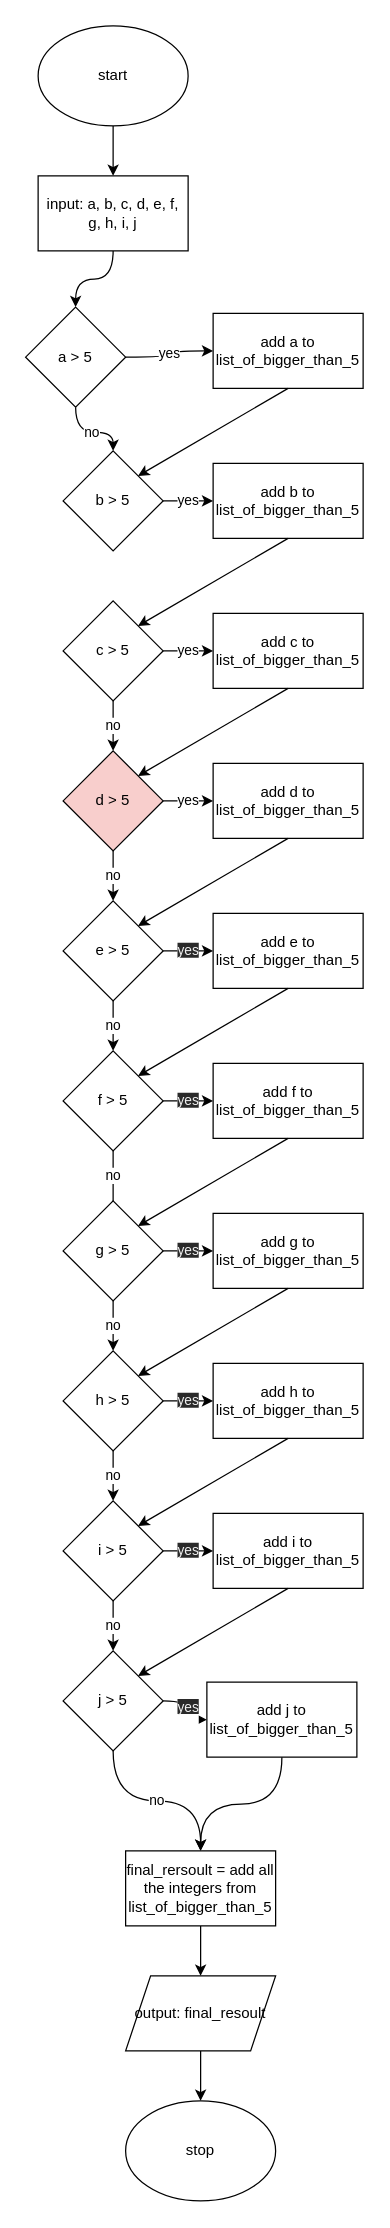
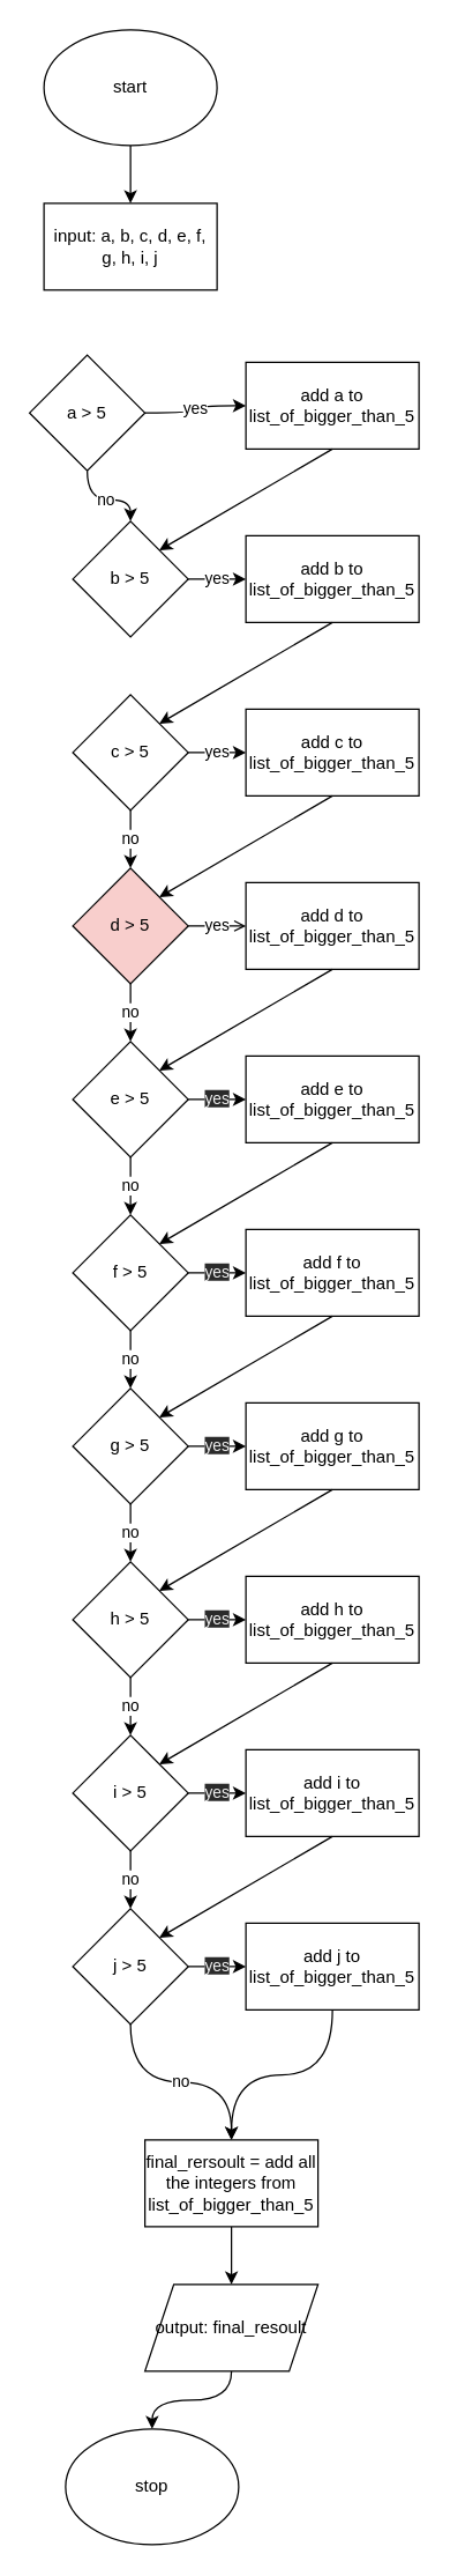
- <mxCell id="4" style="edgeStyle=orthogonalEdgeStyle;orthogonalLoop=1;jettySize=auto;html=1;curved=1;" parent="1" source="5" target="8" edge="1"><mxGeometry relative="1" as="geometry" /></mxCell>
- <mxCell id="14" value="yes" style="edgeStyle=orthogonalEdgeStyle;orthogonalLoop=1;jettySize=auto;html=1;curved=1;" edge="1" parent="1" source="16" target="38"><mxGeometry relative="1" as="geometry" /></mxCell>
+ <mxCell id="14" value="yes" style="edgeStyle=orthogonalEdgeStyle;orthogonalLoop=1;jettySize=auto;html=1;curved=1;endArrow=open;" edge="1" parent="1" source="16" target="38"><mxGeometry relative="1" as="geometry" /></mxCell>
- <mxCell id="21" value="no" style="edgeStyle=orthogonalEdgeStyle;orthogonalLoop=1;jettySize=auto;html=1;entryX=0.5;entryY=0;entryDx=0;entryDy=0;curved=1;endArrow=none;" edge="1" parent="1" source="22" target="25"><mxGeometry relative="1" as="geometry" /></mxCell>
+ <mxCell id="21" value="no" style="edgeStyle=orthogonalEdgeStyle;orthogonalLoop=1;jettySize=auto;html=1;entryX=0.5;entryY=0;entryDx=0;entryDy=0;curved=1;" edge="1" parent="1" source="22" target="25"><mxGeometry relative="1" as="geometry" /></mxCell>
- <mxCell id="45" value="&lt;span&gt;add j to list_of_bigger_than_5&lt;/span&gt;" style="whiteSpace=wrap;html=1;" vertex="1" parent="1"><mxGeometry x="165" y="1345" width="120" height="60" as="geometry" /></mxCell>
+ <mxCell id="45" value="&lt;span&gt;add j to list_of_bigger_than_5&lt;/span&gt;" style="whiteSpace=wrap;html=1;" vertex="1" parent="1"><mxGeometry x="170" y="1330" width="120" height="60" as="geometry" /></mxCell>
- <mxCell id="59" value="stop" style="ellipse;whiteSpace=wrap;html=1;" vertex="1" parent="1"><mxGeometry x="100" y="1680" width="120" height="80" as="geometry" /></mxCell>
+ <mxCell id="59" value="stop" style="ellipse;whiteSpace=wrap;html=1;" vertex="1" parent="1"><mxGeometry x="45" y="1680" width="120" height="80" as="geometry" /></mxCell>
